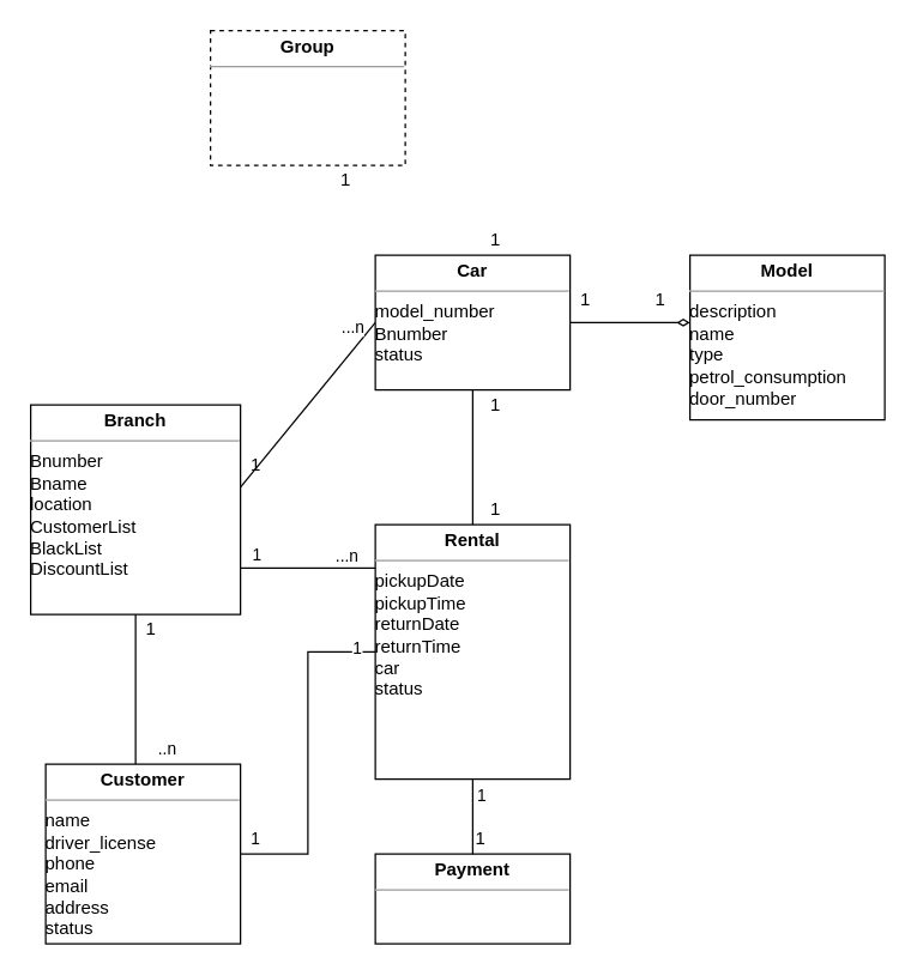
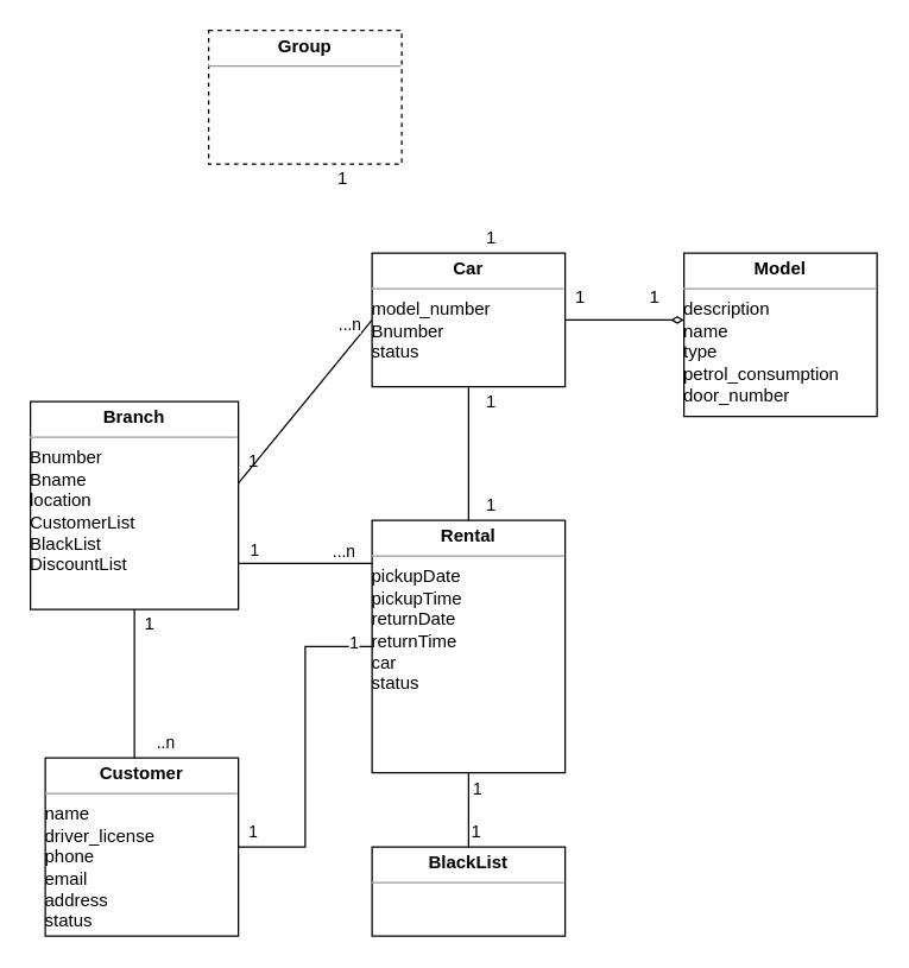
- <mxCell id="21" value="&lt;p style=&quot;margin: 0px ; margin-top: 4px ; text-align: center&quot;&gt;&lt;b&gt;Payment&lt;/b&gt;&lt;/p&gt;&lt;hr size=&quot;1&quot;&gt;&lt;div style=&quot;height: 2px&quot;&gt;&lt;br&gt;&lt;/div&gt;" style="verticalAlign=top;align=left;overflow=fill;fontSize=12;fontFamily=Helvetica;html=1;" vertex="1" parent="1"><mxGeometry x="250" y="570" width="130" height="60" as="geometry" /></mxCell>
+ <mxCell id="21" value="&lt;p style=&quot;margin: 0px ; margin-top: 4px ; text-align: center&quot;&gt;&lt;b&gt;BlackList&lt;/b&gt;&lt;/p&gt;&lt;hr size=&quot;1&quot;&gt;&lt;div style=&quot;height: 2px&quot;&gt;&lt;br&gt;&lt;/div&gt;" style="verticalAlign=top;align=left;overflow=fill;fontSize=12;fontFamily=Helvetica;html=1;" vertex="1" parent="1"><mxGeometry x="250" y="570" width="130" height="60" as="geometry" /></mxCell>
